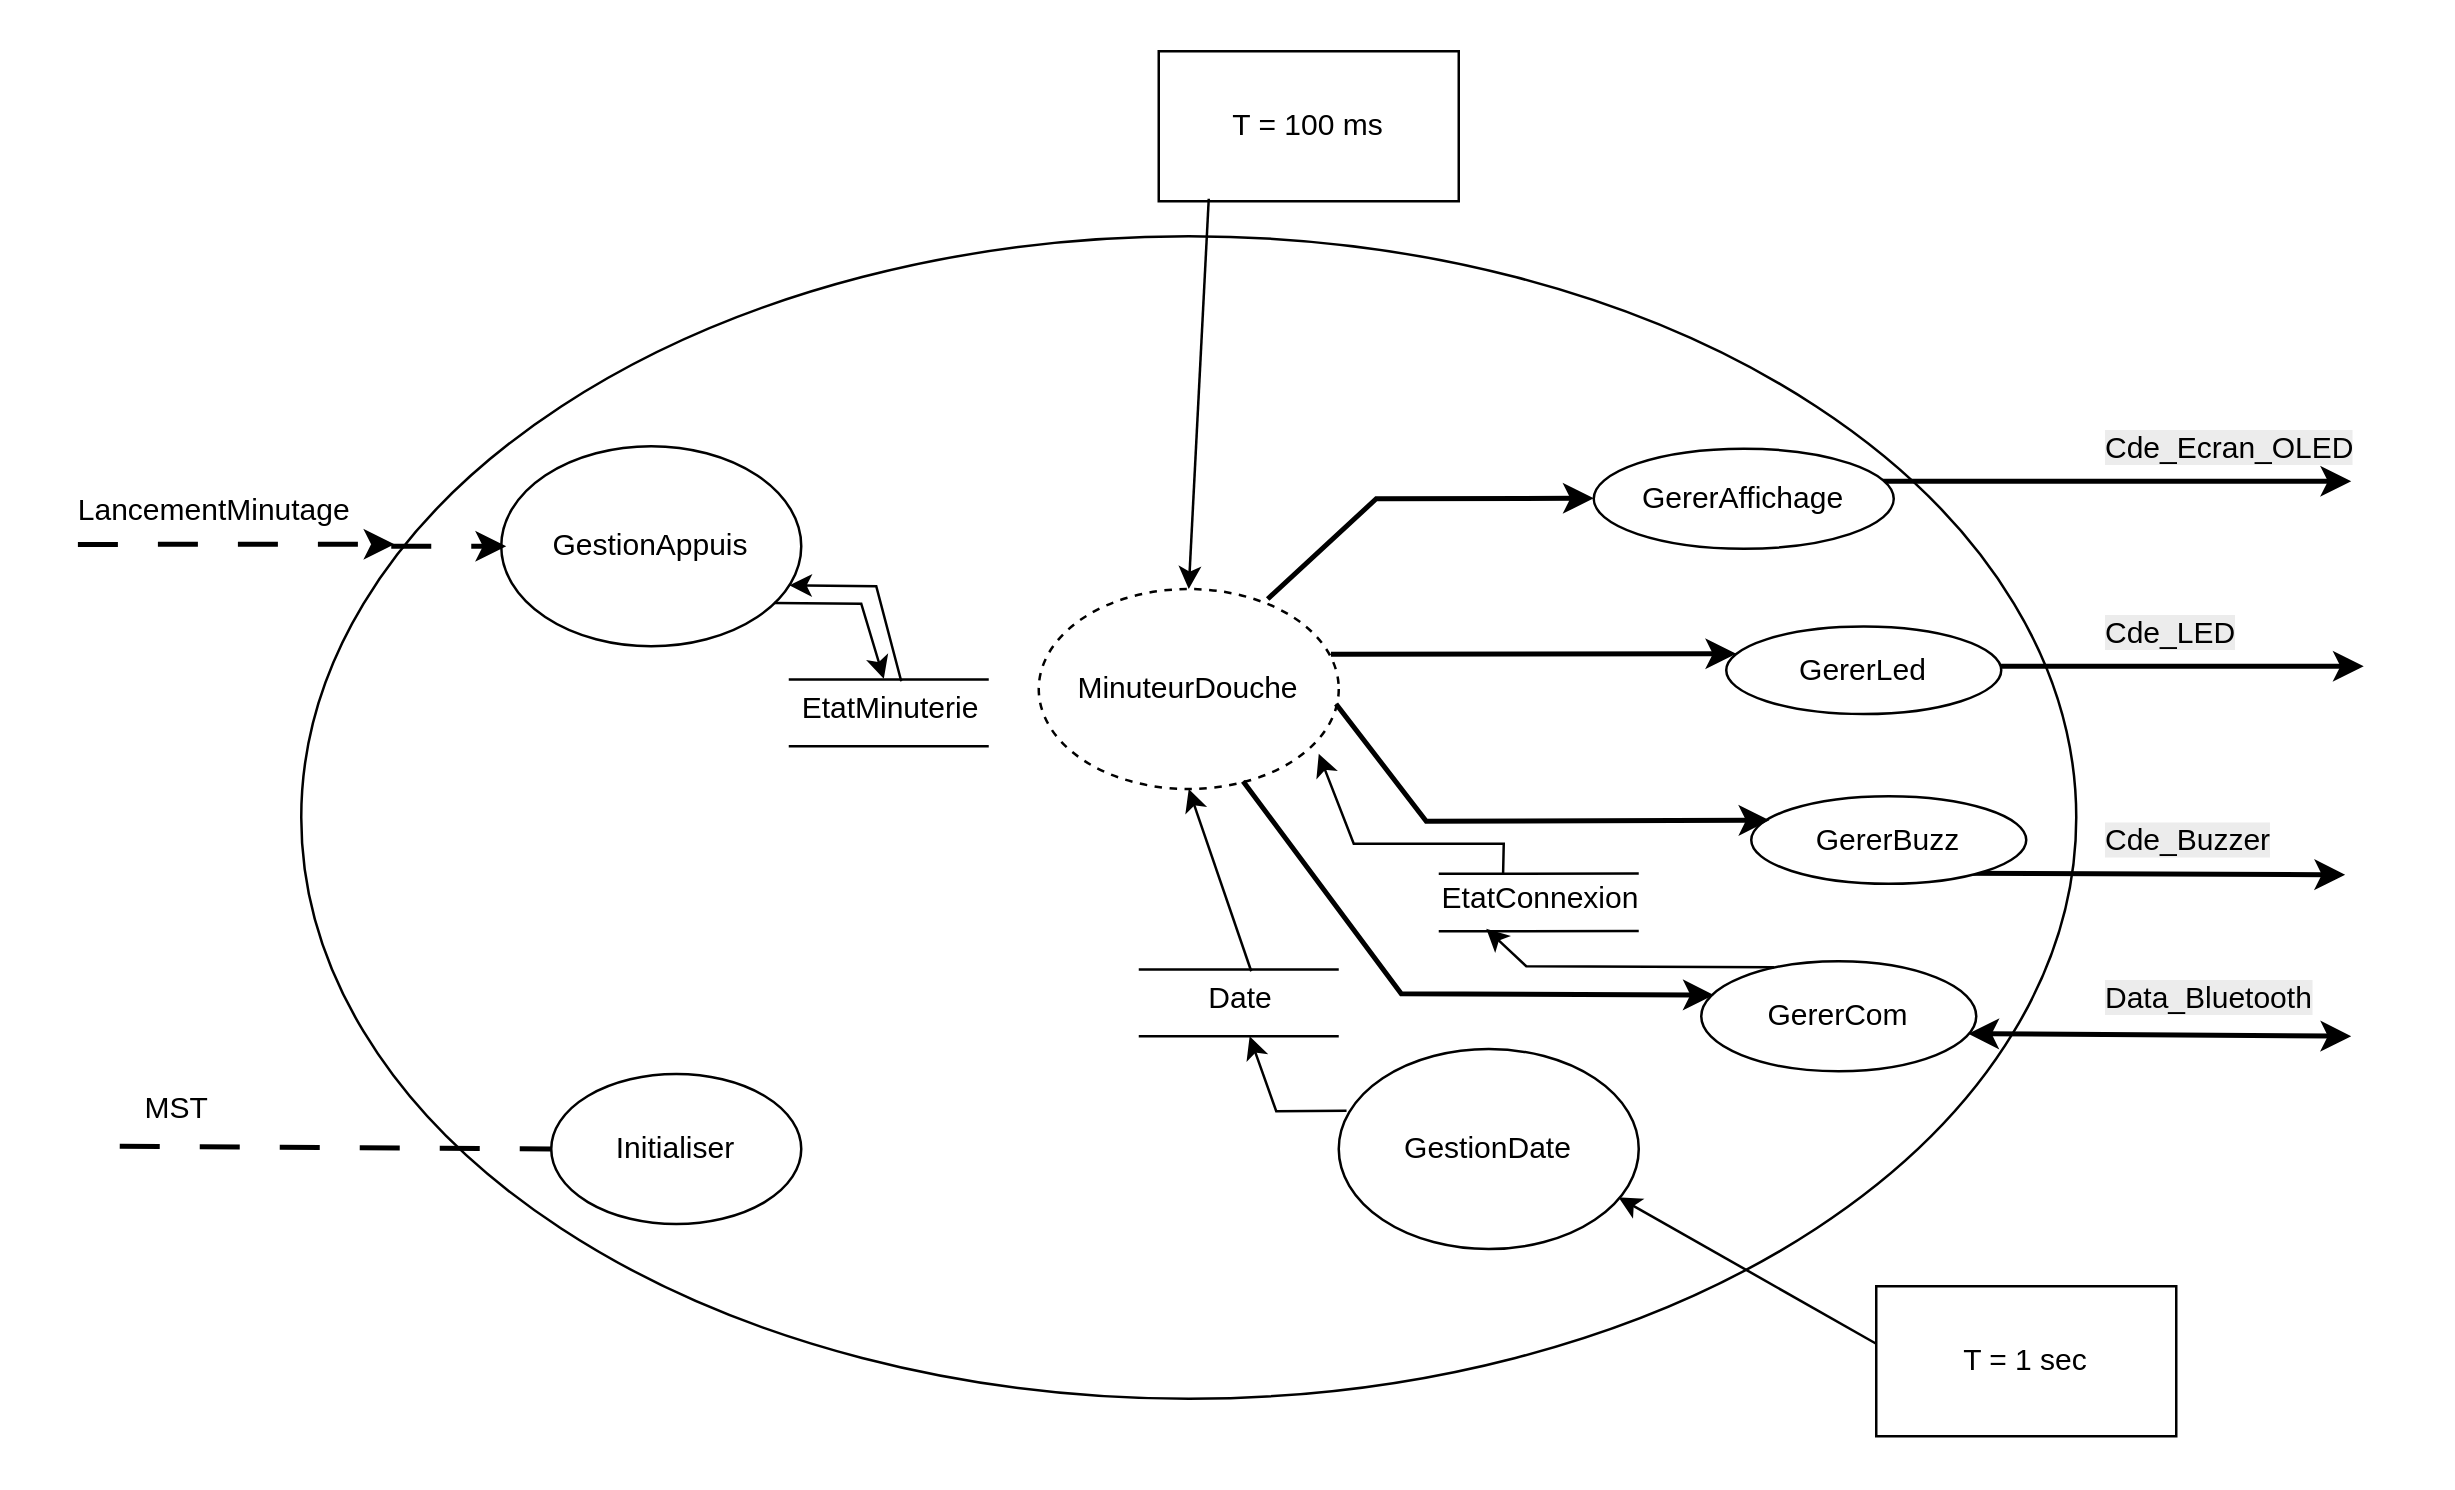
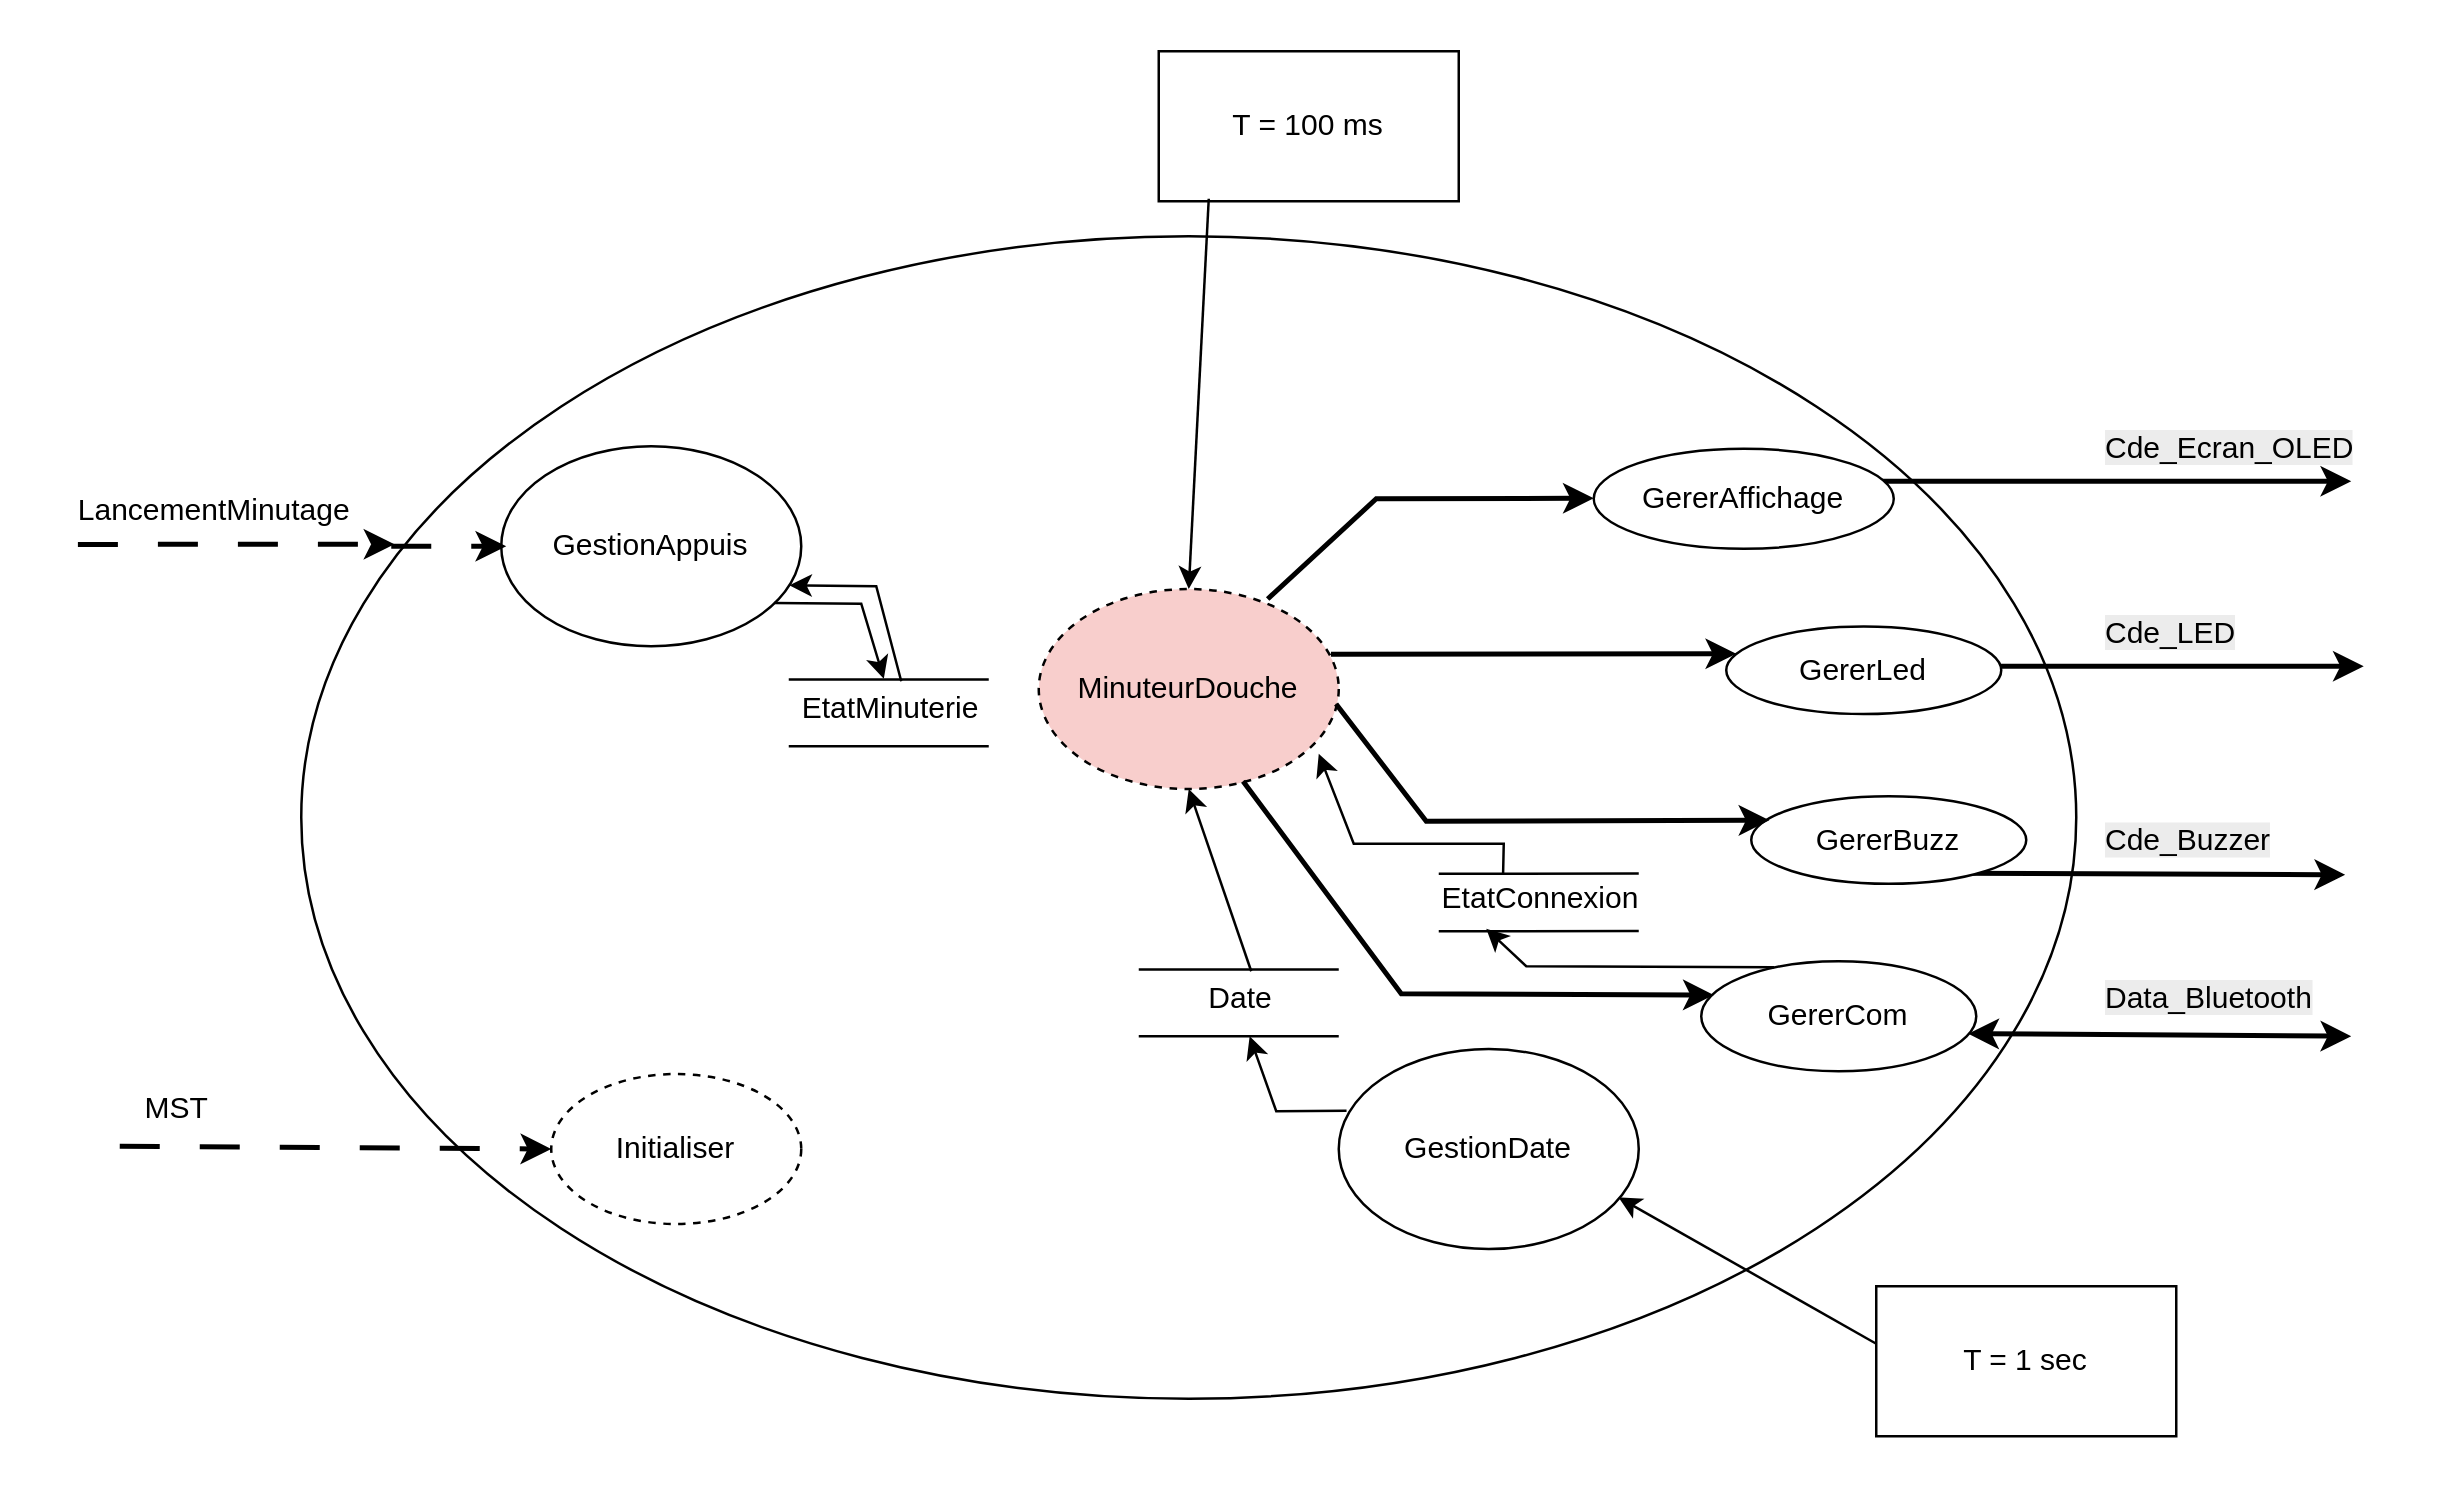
- <mxCell id="14" value="MinuteurDouche" style="ellipse;whiteSpace=wrap;html=1;dashed=1;" parent="1" vertex="1"><mxGeometry x="415" y="235.11" width="120" height="80" as="geometry" /></mxCell>
+ <mxCell id="14" value="MinuteurDouche" style="ellipse;whiteSpace=wrap;html=1;dashed=1;fillColor=#f8cecc;" parent="1" vertex="1"><mxGeometry x="415" y="235.11" width="120" height="80" as="geometry" /></mxCell>
- <mxCell id="8" value="" style="endArrow=none;html=1;rounded=0;entryX=0;entryY=0.5;entryDx=0;entryDy=0;dashed=1;dashPattern=8 8;strokeWidth=2;exitX=0.048;exitY=1.001;exitDx=0;exitDy=0;exitPerimeter=0;" parent="1" source="9" target="13" edge="1"><mxGeometry width="50" height="50" relative="1" as="geometry"><mxPoint x="132.2" y="458.1" as="sourcePoint" /><mxPoint x="276" y="488.11" as="targetPoint" /></mxGeometry></mxCell>
+ <mxCell id="8" value="" style="endArrow=classic;html=1;rounded=0;entryX=0;entryY=0.5;entryDx=0;entryDy=0;dashed=1;dashPattern=8 8;strokeWidth=2;exitX=0.048;exitY=1.001;exitDx=0;exitDy=0;exitPerimeter=0;" parent="1" source="9" target="13" edge="1"><mxGeometry width="50" height="50" relative="1" as="geometry"><mxPoint x="132.2" y="458.1" as="sourcePoint" /><mxPoint x="276" y="488.11" as="targetPoint" /></mxGeometry></mxCell>
- <mxCell id="13" value="Initialiser" style="ellipse;whiteSpace=wrap;html=1;" parent="1" vertex="1"><mxGeometry x="220" y="429.11" width="100" height="60" as="geometry" /></mxCell>
+ <mxCell id="13" value="Initialiser" style="ellipse;whiteSpace=wrap;html=1;dashed=1;" parent="1" vertex="1"><mxGeometry x="220" y="429.11" width="100" height="60" as="geometry" /></mxCell>
